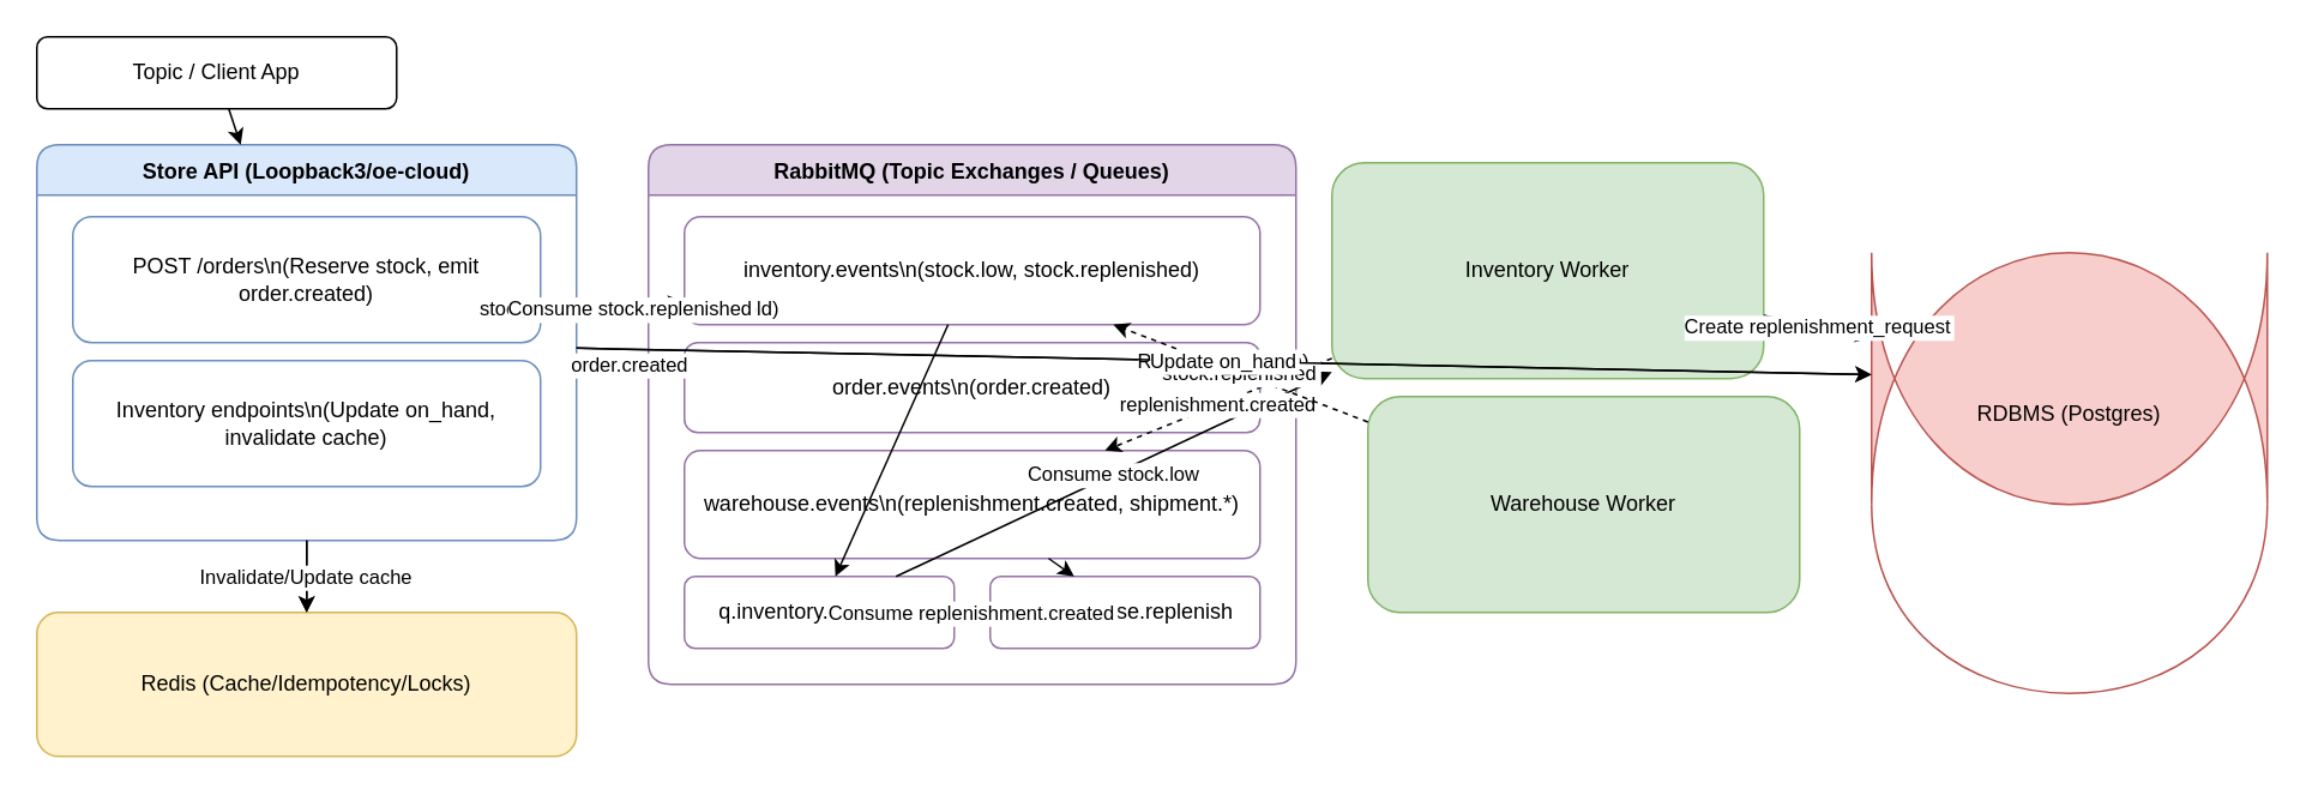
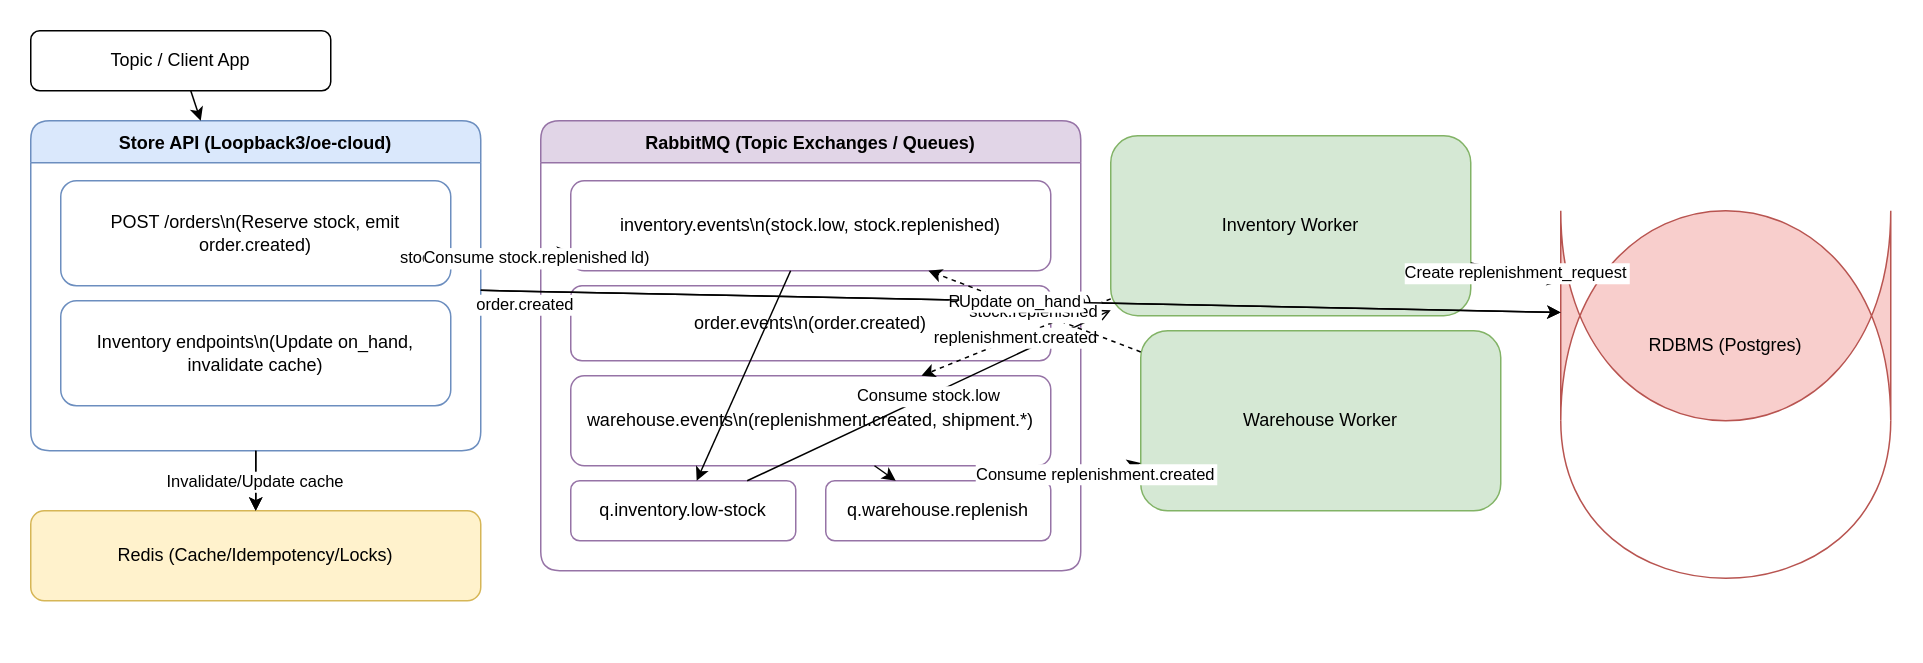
- <mxCell id="23" value="Consume stock.low" style="endArrow=classic;" edge="1" parent="1" source="14" target="5"><mxGeometry relative="1" as="geometry" /></mxCell>
+ <mxCell id="23" value="Consume stock.low" style="endArrow=open;" edge="1" parent="1" source="14" target="5"><mxGeometry relative="1" as="geometry" /></mxCell>
- <mxCell id="26" value="Consume replenishment.created" style="endArrow=classic;" edge="1" parent="1" source="15" target="14"><mxGeometry relative="1" as="geometry" /></mxCell>
+ <mxCell id="26" value="Consume replenishment.created" style="endArrow=classic;" edge="1" parent="1" source="15" target="6"><mxGeometry relative="1" as="geometry" /></mxCell>
- <mxCell id="3" value="Redis (Cache/Idempotency/Locks)" style="rounded=1;whiteSpace=wrap;html=1;fillColor=#fff2cc;strokeColor=#d6b656;" vertex="1" parent="1"><mxGeometry x="20" y="340" width="300" height="80" as="geometry" /></mxCell>
+ <mxCell id="3" value="Redis (Cache/Idempotency/Locks)" style="rounded=1;whiteSpace=wrap;html=1;fillColor=#fff2cc;strokeColor=#d6b656;" vertex="1" parent="1"><mxGeometry x="20" y="340" width="300" height="60" as="geometry" /></mxCell>
